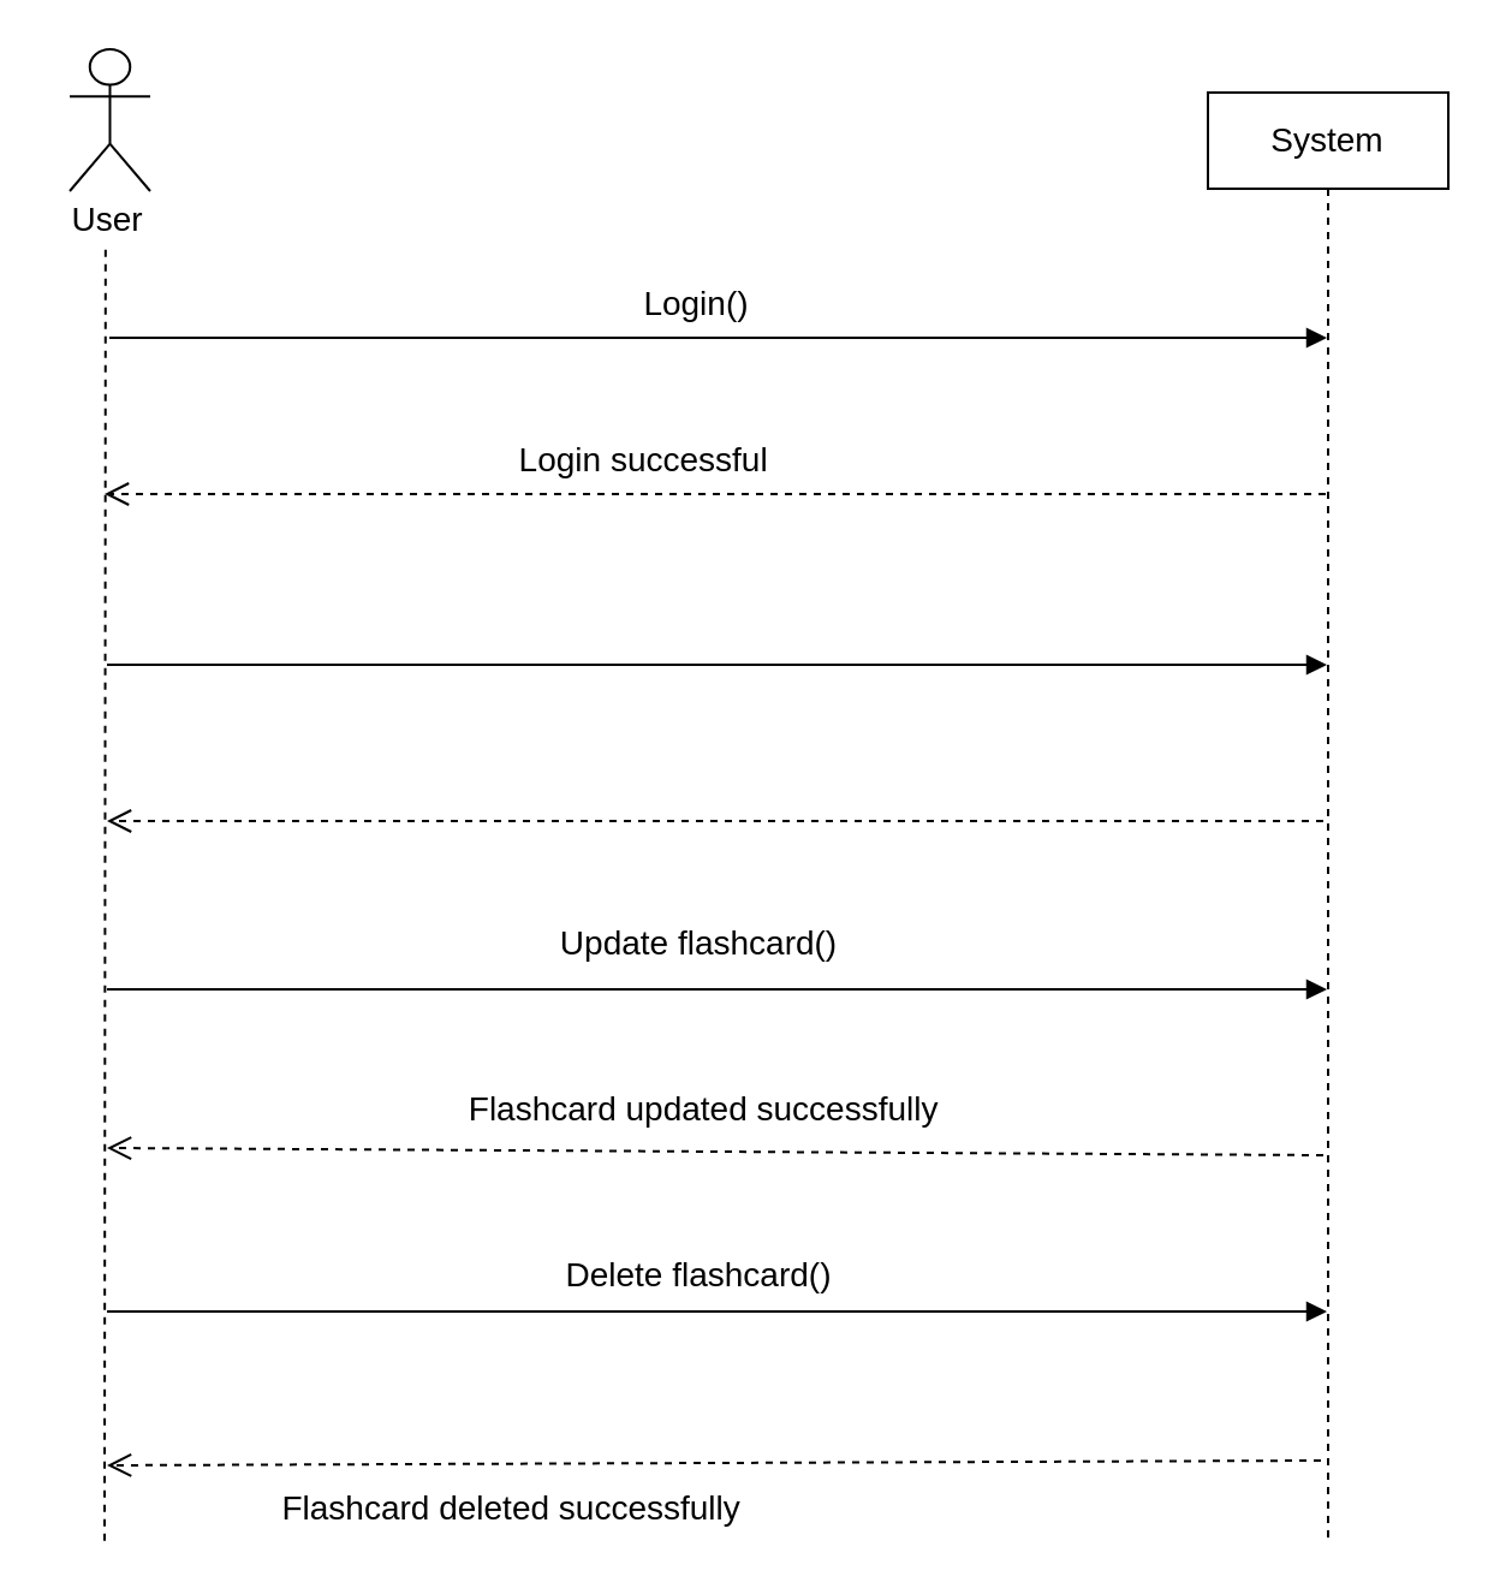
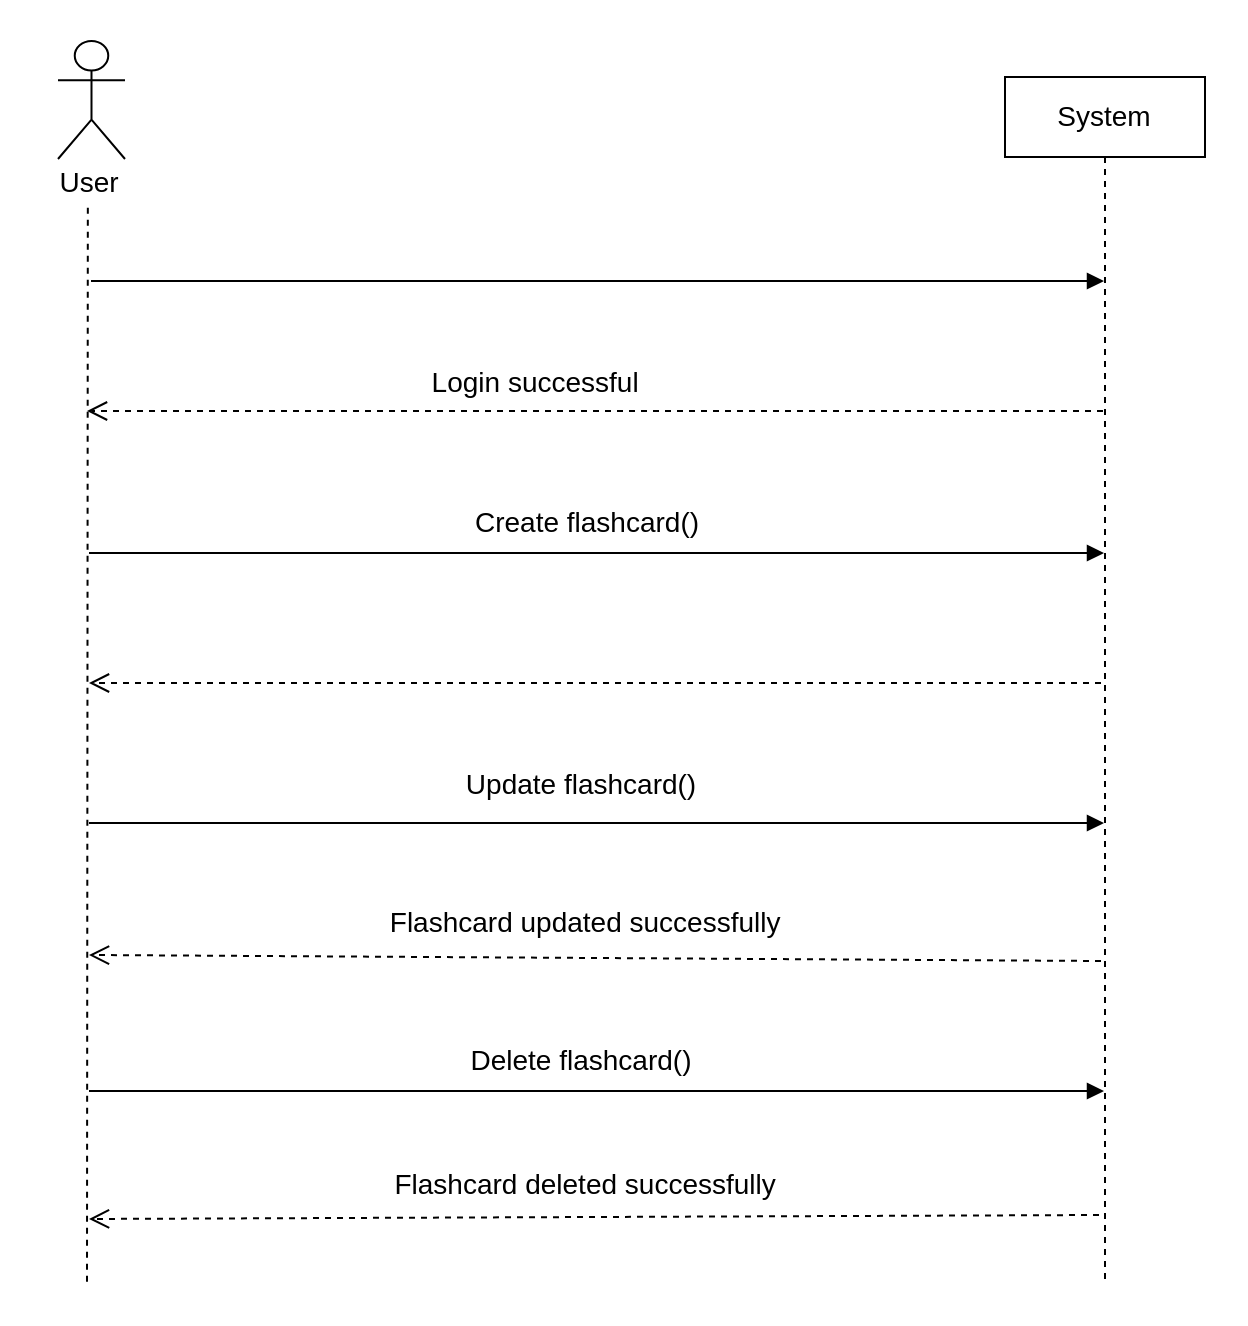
- <mxCell id="4" value="&lt;span style=&quot;font-size: 14px;&quot;&gt;&lt;font color=&quot;#000000&quot;&gt;Login()&lt;/font&gt;&lt;/span&gt;" style="text;html=1;align=center;verticalAlign=middle;resizable=0;points=[];autosize=1;strokeColor=none;fillColor=none;" parent="1" vertex="1"><mxGeometry x="257.5" y="111" width="62" height="29" as="geometry" /></mxCell>
+ <mxCell id="7" value="&lt;font color=&quot;#000000&quot; style=&quot;font-size: 14px;&quot;&gt;Create flashcard()&lt;/font&gt;" style="text;html=1;align=center;verticalAlign=middle;resizable=0;points=[];autosize=1;strokeColor=none;fillColor=none;" parent="1" vertex="1"><mxGeometry x="228" y="246" width="130" height="29" as="geometry" /></mxCell>
- <mxCell id="20" value="&lt;font style=&quot;font-size: 14px;&quot; color=&quot;#000000&quot;&gt;Flashcard deleted successfully&amp;nbsp;&lt;/font&gt;" style="text;html=1;align=center;verticalAlign=middle;resizable=0;points=[];autosize=1;strokeColor=none;fillColor=none;" parent="1" vertex="1"><mxGeometry x="107" y="612" width="213" height="29" as="geometry" /></mxCell>
+ <mxCell id="20" value="&lt;font style=&quot;font-size: 14px;&quot; color=&quot;#000000&quot;&gt;Flashcard deleted successfully&amp;nbsp;&lt;/font&gt;" style="text;html=1;align=center;verticalAlign=middle;resizable=0;points=[];autosize=1;strokeColor=none;fillColor=none;" parent="1" vertex="1"><mxGeometry x="187" y="577" width="213" height="29" as="geometry" /></mxCell>
